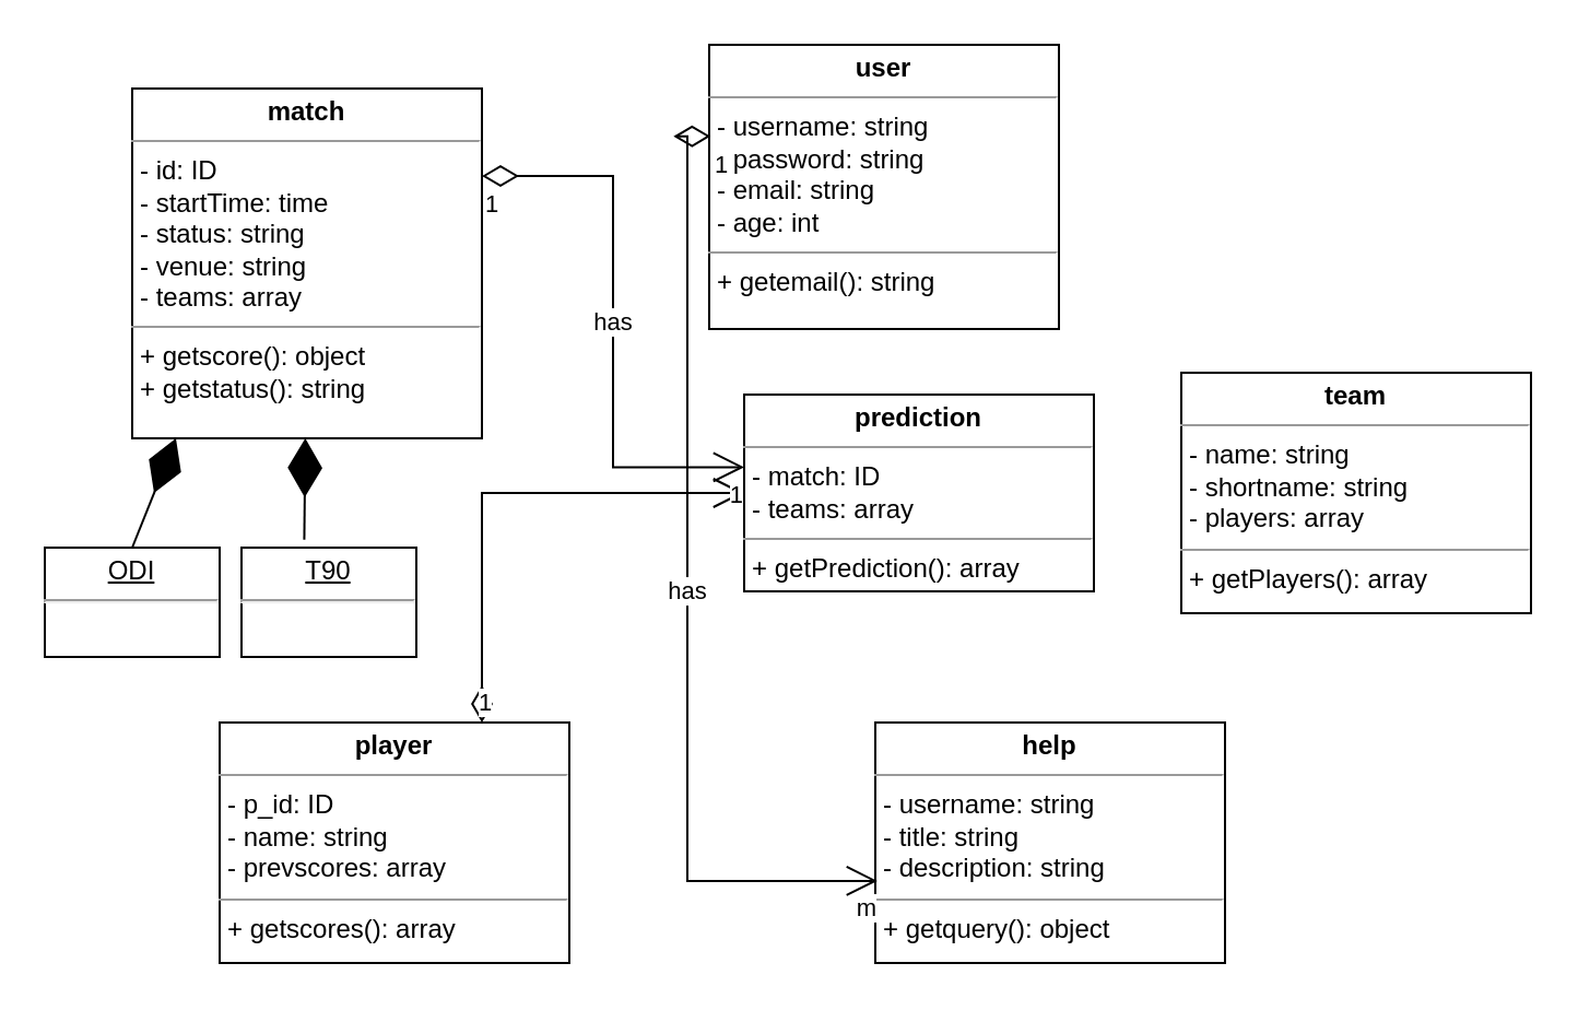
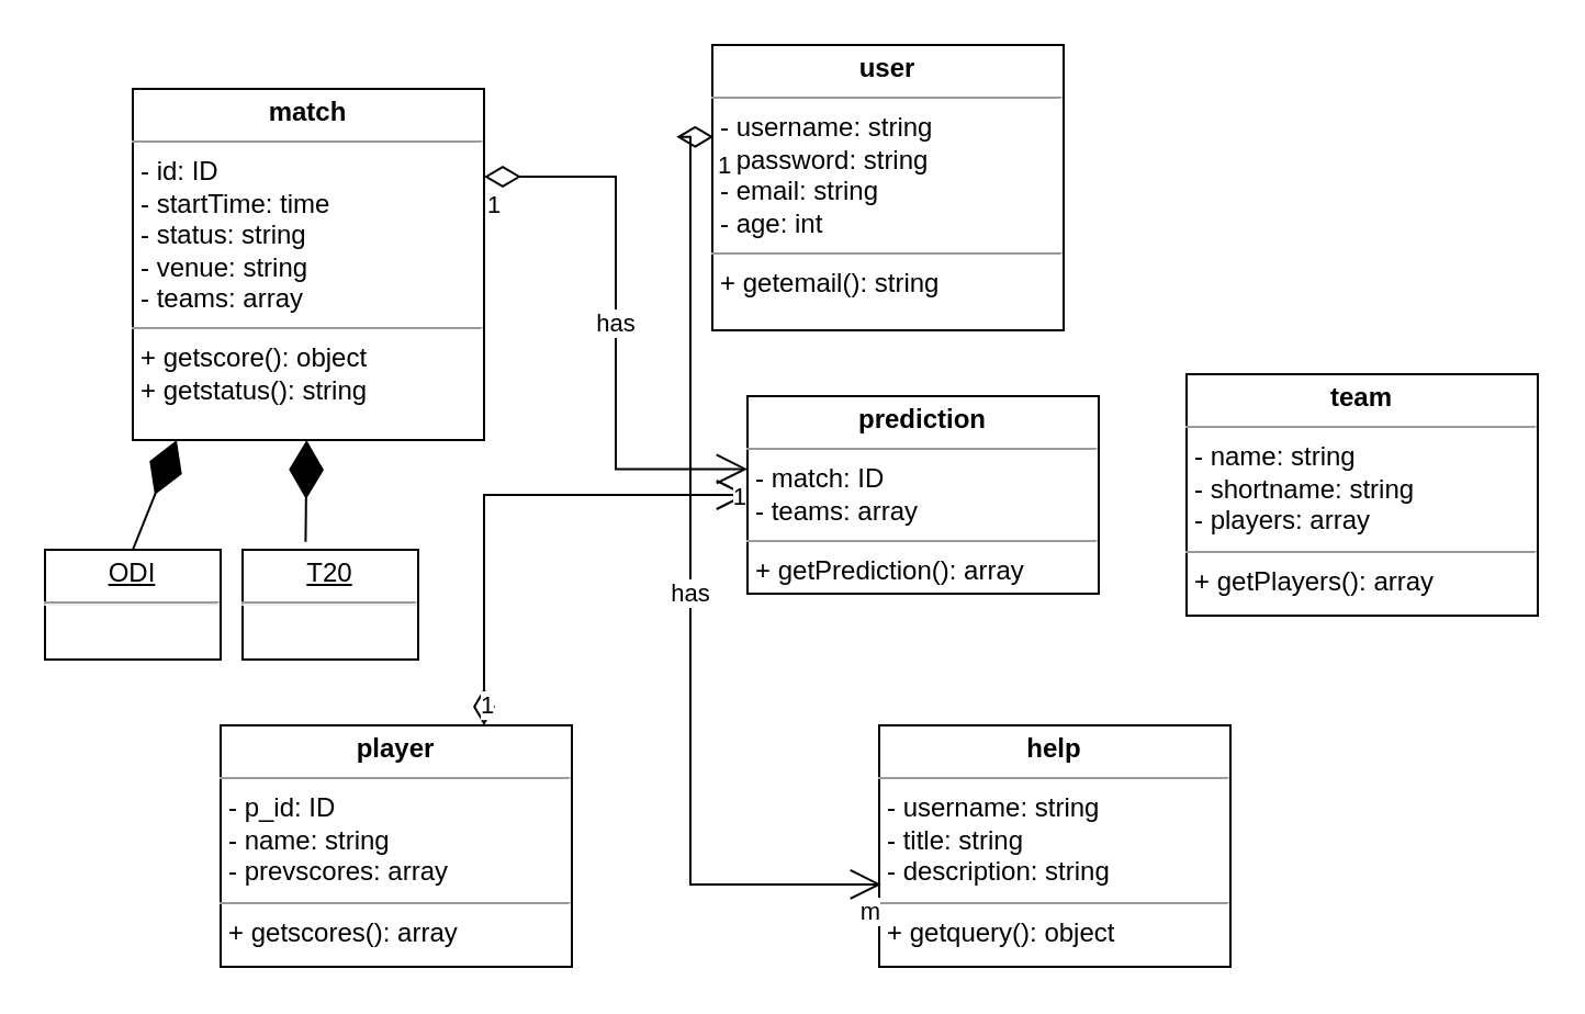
- <mxCell id="10" value="&lt;p style=&quot;margin:0px;margin-top:4px;text-align:center;text-decoration:underline;&quot;&gt;T90&lt;/p&gt;&lt;hr&gt;&lt;p style=&quot;margin:0px;margin-left:8px;&quot;&gt;&lt;br&gt;&lt;/p&gt;" style="verticalAlign=top;align=left;overflow=fill;fontSize=12;fontFamily=Helvetica;html=1;whiteSpace=wrap;" vertex="1" parent="1"><mxGeometry x="110" y="250" width="80" height="50" as="geometry" /></mxCell>
+ <mxCell id="10" value="&lt;p style=&quot;margin:0px;margin-top:4px;text-align:center;text-decoration:underline;&quot;&gt;T20&lt;/p&gt;&lt;hr&gt;&lt;p style=&quot;margin:0px;margin-left:8px;&quot;&gt;&lt;br&gt;&lt;/p&gt;" style="verticalAlign=top;align=left;overflow=fill;fontSize=12;fontFamily=Helvetica;html=1;whiteSpace=wrap;" vertex="1" parent="1"><mxGeometry x="110" y="250" width="80" height="50" as="geometry" /></mxCell>
